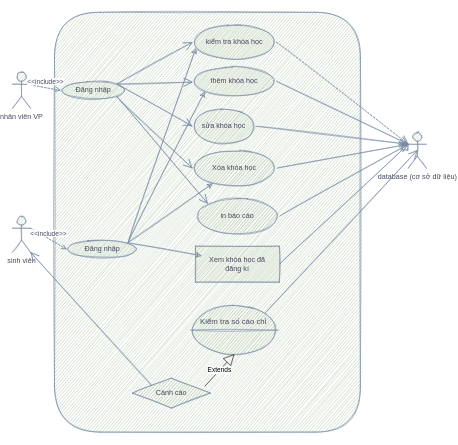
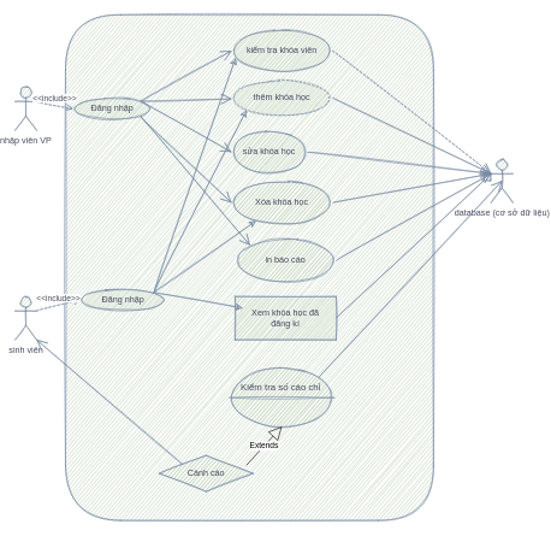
- <mxCell id="4" value="kiểm tra khóa học" style="ellipse;whiteSpace=wrap;html=1;fillColor=#B2C9AB;strokeColor=#788AA3;fontColor=#46495D;sketch=1;rounded=1;" parent="1" vertex="1"><mxGeometry x="320" y="40" width="140" height="60" as="geometry" /></mxCell>
+ <mxCell id="4" value="kiểm tra khóa viên" style="ellipse;whiteSpace=wrap;html=1;fillColor=#B2C9AB;strokeColor=#788AA3;fontColor=#46495D;sketch=1;rounded=1;" parent="1" vertex="1"><mxGeometry x="320" y="40" width="140" height="60" as="geometry" /></mxCell>
- <mxCell id="5" value="thêm khóa học" style="ellipse;whiteSpace=wrap;html=1;fillColor=#B2C9AB;strokeColor=#788AA3;fontColor=#46495D;sketch=1;rounded=1;" parent="1" vertex="1"><mxGeometry x="320" y="110" width="140" height="50" as="geometry" /></mxCell>
+ <mxCell id="5" value="thêm khóa học" style="ellipse;whiteSpace=wrap;html=1;fillColor=#B2C9AB;strokeColor=#788AA3;fontColor=#46495D;sketch=1;rounded=1;dashed=1;" parent="1" vertex="1"><mxGeometry x="320" y="110" width="140" height="50" as="geometry" /></mxCell>
- <mxCell id="3" value="nhân viên VP" style="shape=umlActor;verticalLabelPosition=bottom;verticalAlign=top;html=1;fillColor=#B2C9AB;strokeColor=#788AA3;fontColor=#46495D;sketch=1;rounded=1;" parent="1" vertex="1"><mxGeometry y="120" width="30" height="60" as="geometry" x="20" /></mxCell>
+ <mxCell id="3" value="nhập viên VP" style="shape=umlActor;verticalLabelPosition=bottom;verticalAlign=top;html=1;fillColor=#B2C9AB;strokeColor=#788AA3;fontColor=#46495D;sketch=1;rounded=1;" parent="1" vertex="1"><mxGeometry y="120" width="30" height="60" as="geometry" x="20" /></mxCell>
- <mxCell id="16" value="sinh viên" style="shape=umlActor;verticalLabelPosition=bottom;verticalAlign=top;html=1;fillColor=#B2C9AB;strokeColor=#788AA3;fontColor=#46495D;sketch=1;rounded=1;" parent="1" vertex="1"><mxGeometry x="20" y="360" width="30" height="60" as="geometry" /></mxCell>
+ <mxCell id="16" value="sinh viên" style="shape=umlActor;verticalLabelPosition=bottom;verticalAlign=top;html=1;fillColor=#B2C9AB;strokeColor=#788AA3;fontColor=#46495D;sketch=1;rounded=1;" parent="1" vertex="1"><mxGeometry y="410" width="30" height="60" as="geometry" x="20" /></mxCell>
